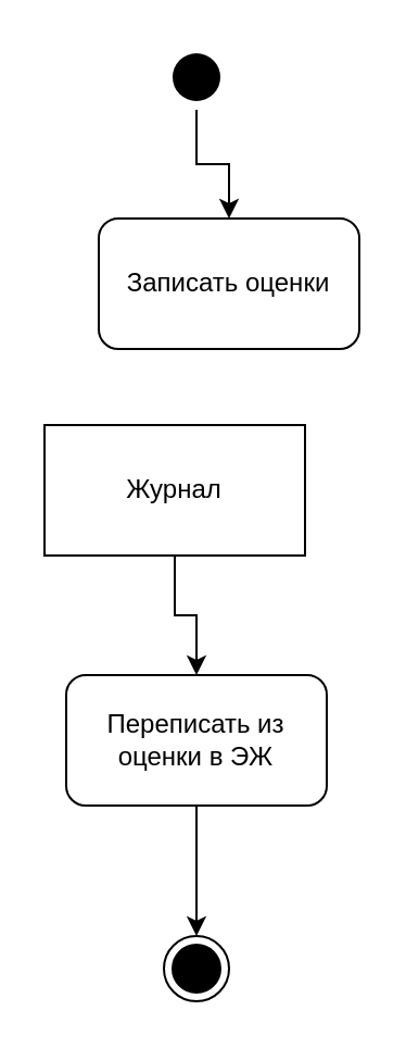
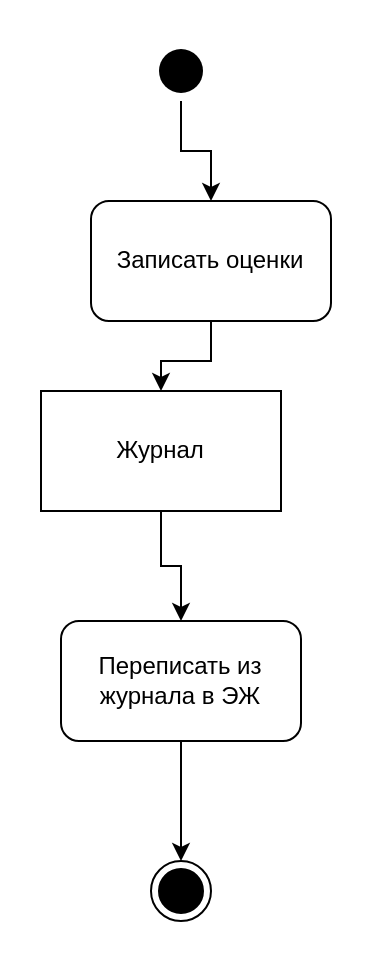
+ <mxCell id="5" style="edgeStyle=orthogonalEdgeStyle;rounded=0;orthogonalLoop=1;jettySize=auto;html=1;exitX=0.5;exitY=1;exitDx=0;exitDy=0;entryX=0.5;entryY=0;entryDx=0;entryDy=0;" edge="1" parent="1" source="6" target="8"><mxGeometry relative="1" as="geometry" /></mxCell>
- <mxCell id="10" value="Переписать из&lt;br&gt;оценки в ЭЖ" style="rounded=1;whiteSpace=wrap;html=1;strokeColor=default;fillColor=#FFFFFF;" vertex="1" parent="1"><mxGeometry x="30" y="310" width="120" height="60" as="geometry" /></mxCell>
+ <mxCell id="10" value="Переписать из&lt;br&gt;журнала в ЭЖ" style="rounded=1;whiteSpace=wrap;html=1;strokeColor=default;fillColor=#FFFFFF;" vertex="1" parent="1"><mxGeometry x="30" y="310" width="120" height="60" as="geometry" /></mxCell>
